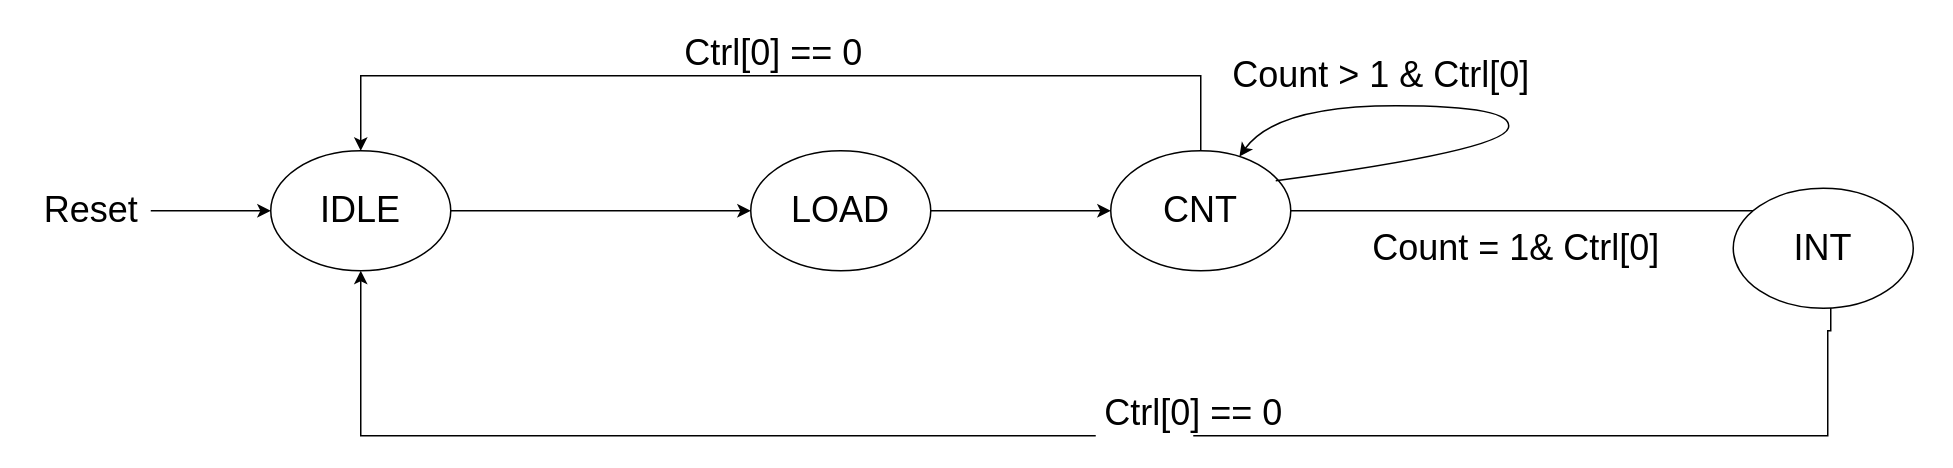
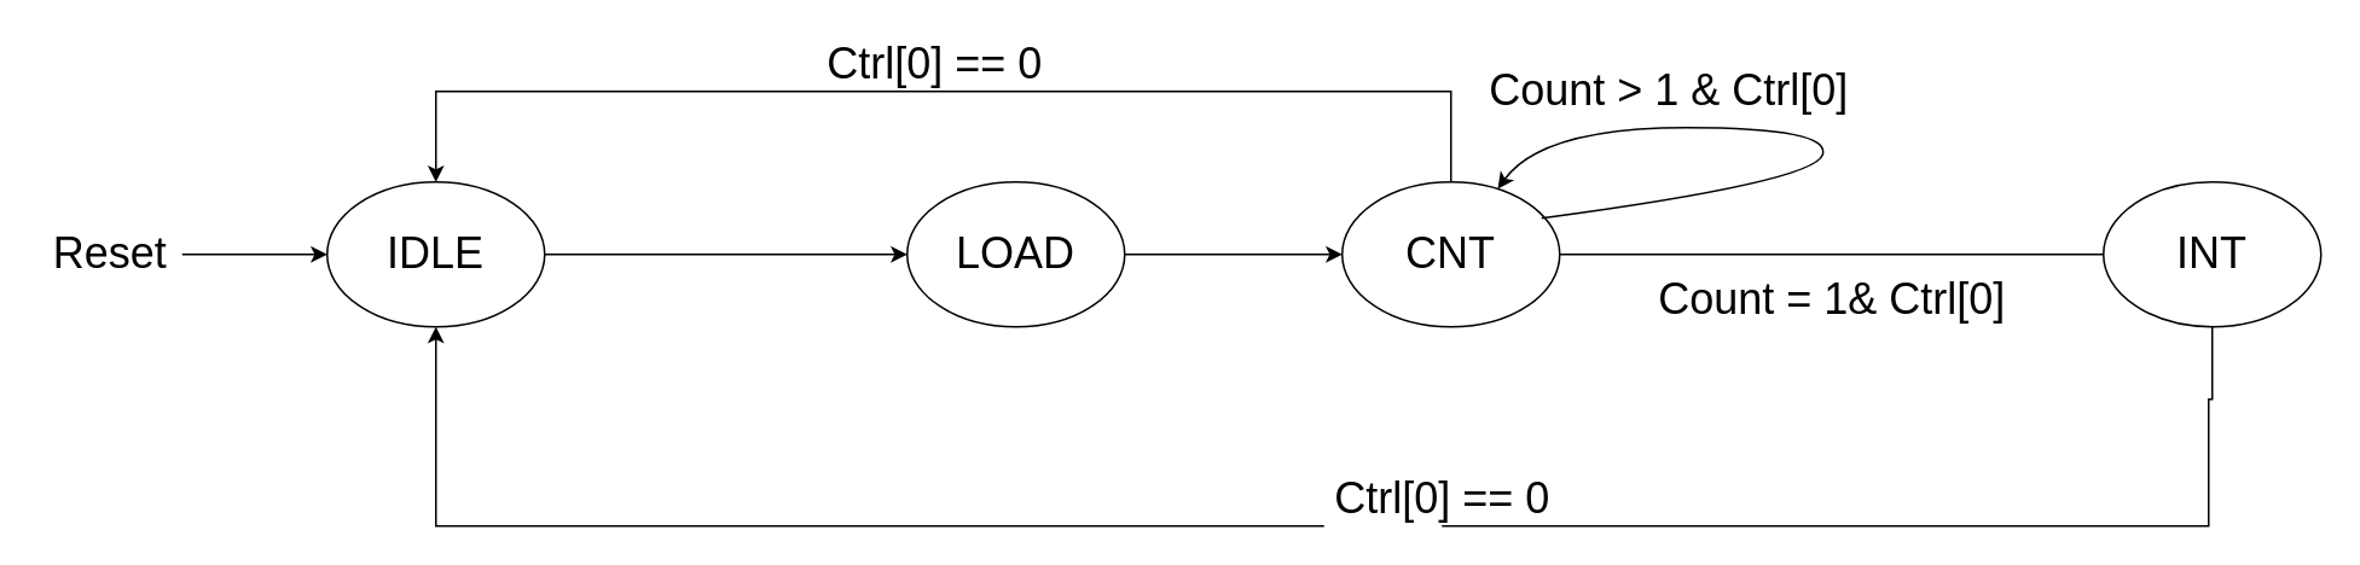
- <mxCell id="10" value="&lt;span style=&quot;font-size: 24px&quot;&gt;INT&lt;/span&gt;" style="ellipse;whiteSpace=wrap;html=1;" vertex="1" parent="1"><mxGeometry x="1155" y="125" width="120" height="80" as="geometry" /></mxCell>
+ <mxCell id="10" value="&lt;span style=&quot;font-size: 24px&quot;&gt;INT&lt;/span&gt;" style="ellipse;whiteSpace=wrap;html=1;" vertex="1" parent="1"><mxGeometry x="1160" y="100" width="120" height="80" as="geometry" /></mxCell>
